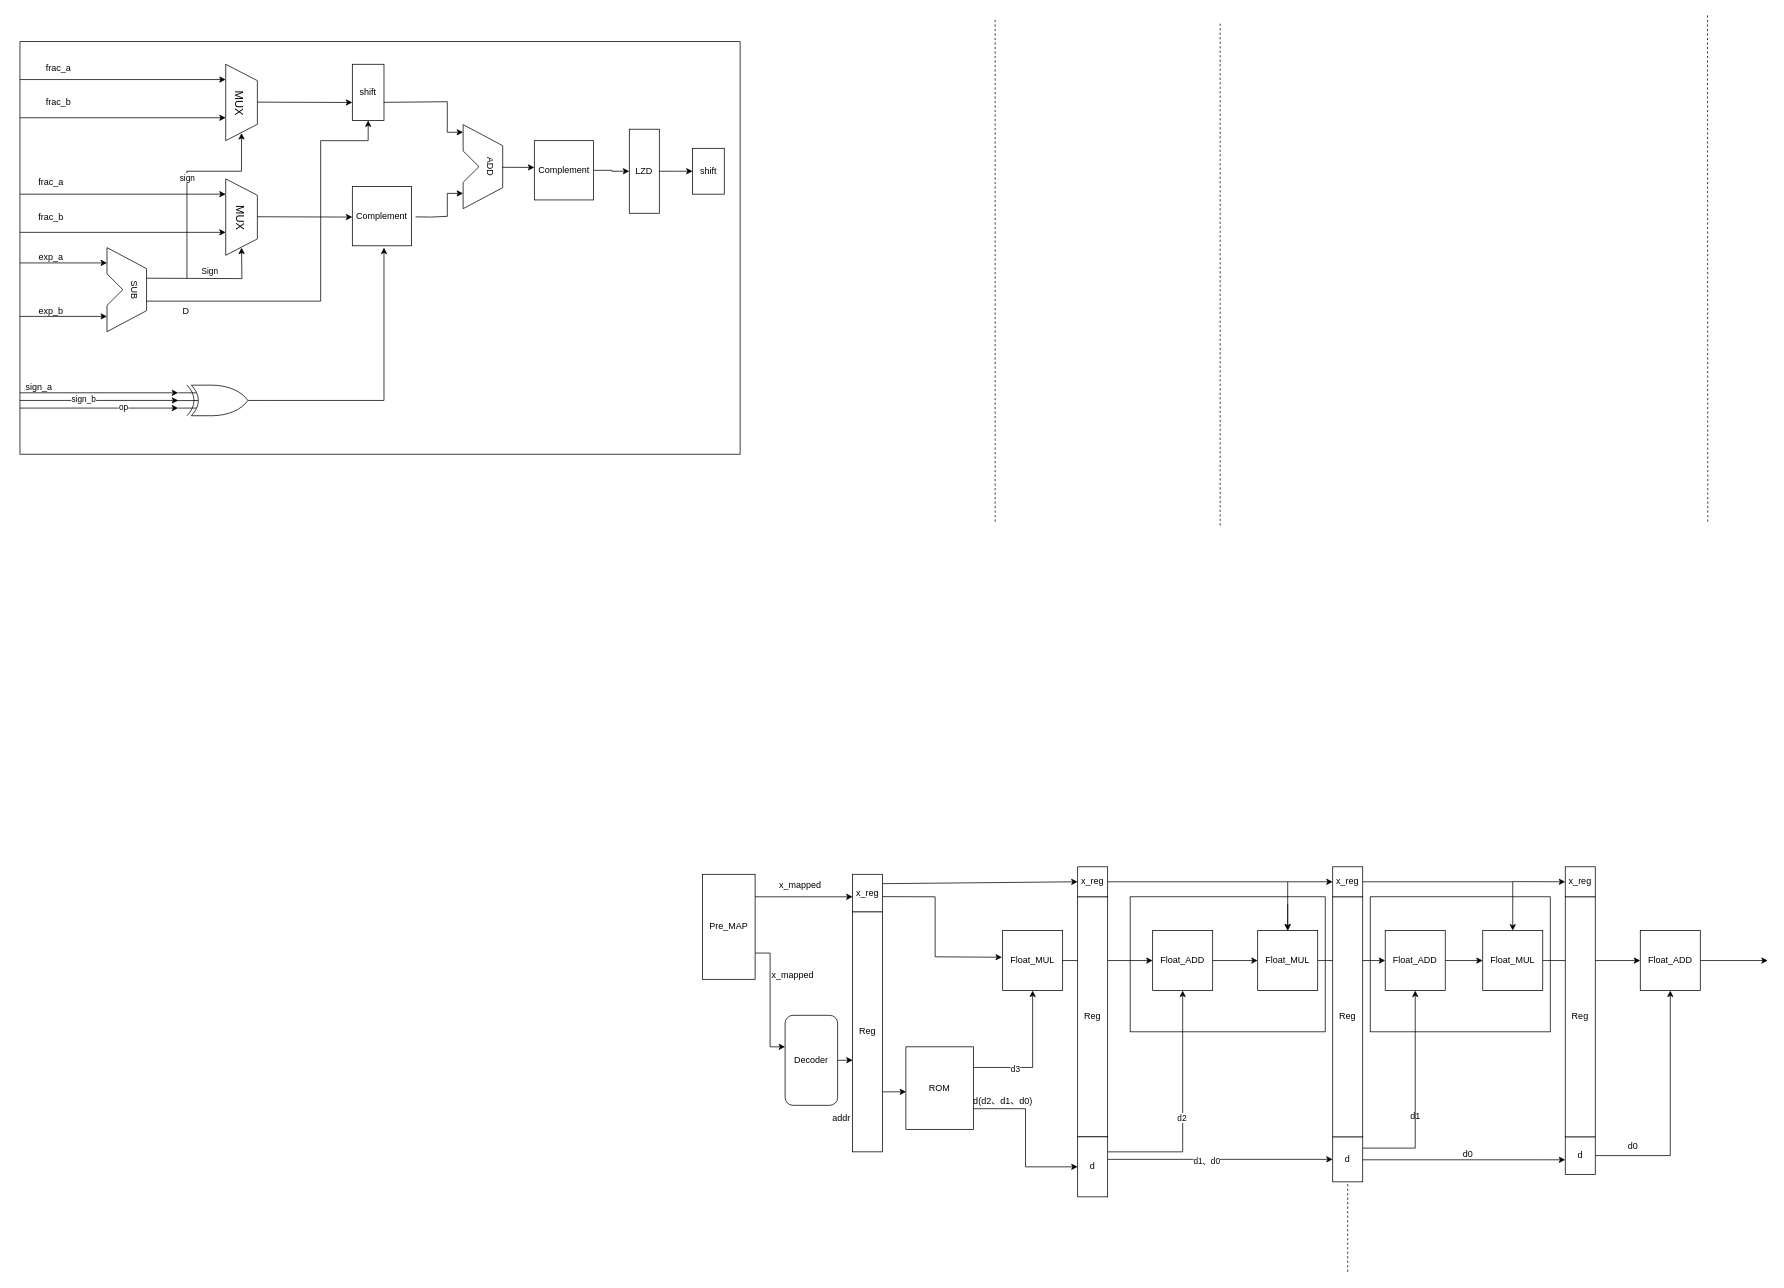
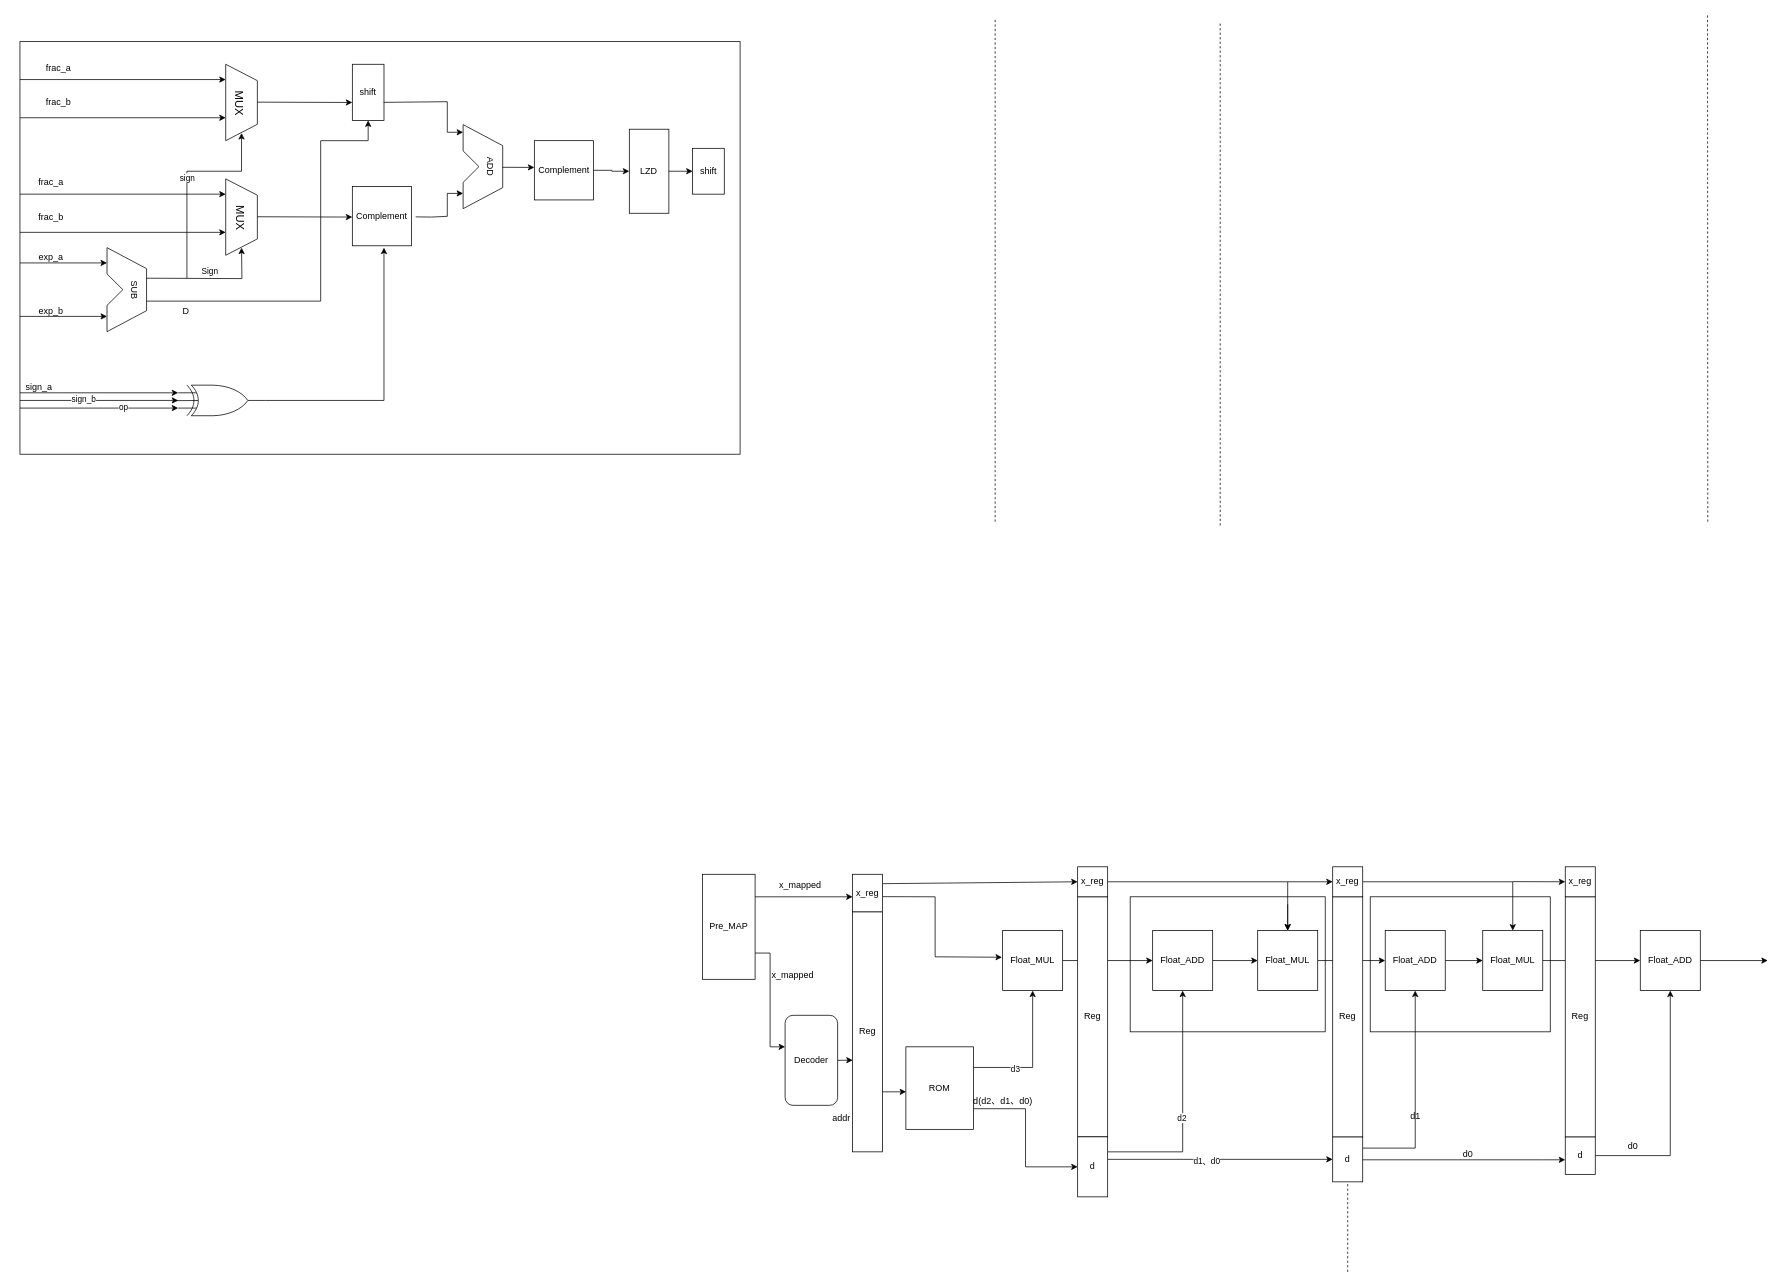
- <mxCell id="119" value="LZD" style="rounded=0;whiteSpace=wrap;html=1;" parent="56" vertex="1"><mxGeometry x="812.308" y="96.759" width="40" height="112.037" as="geometry" /></mxCell>
+ <mxCell id="119" value="LZD" style="rounded=0;whiteSpace=wrap;html=1;" parent="56" vertex="1"><mxGeometry x="812.308" y="96.759" width="52.747" height="112.037" as="geometry" /></mxCell>
